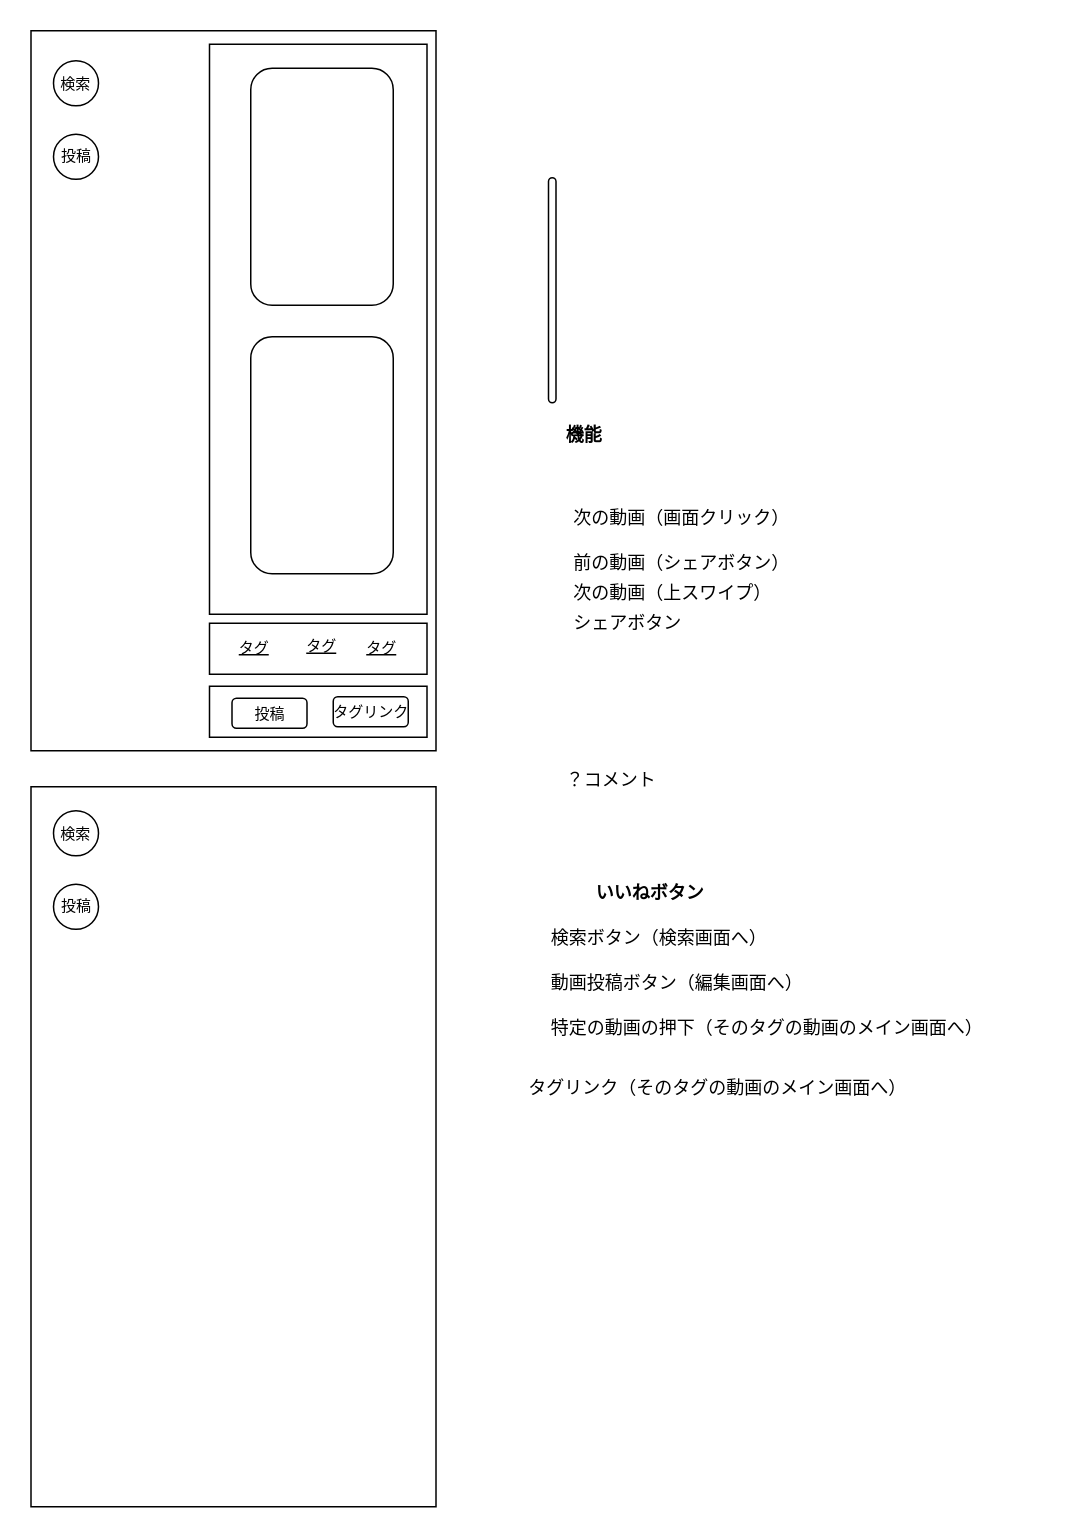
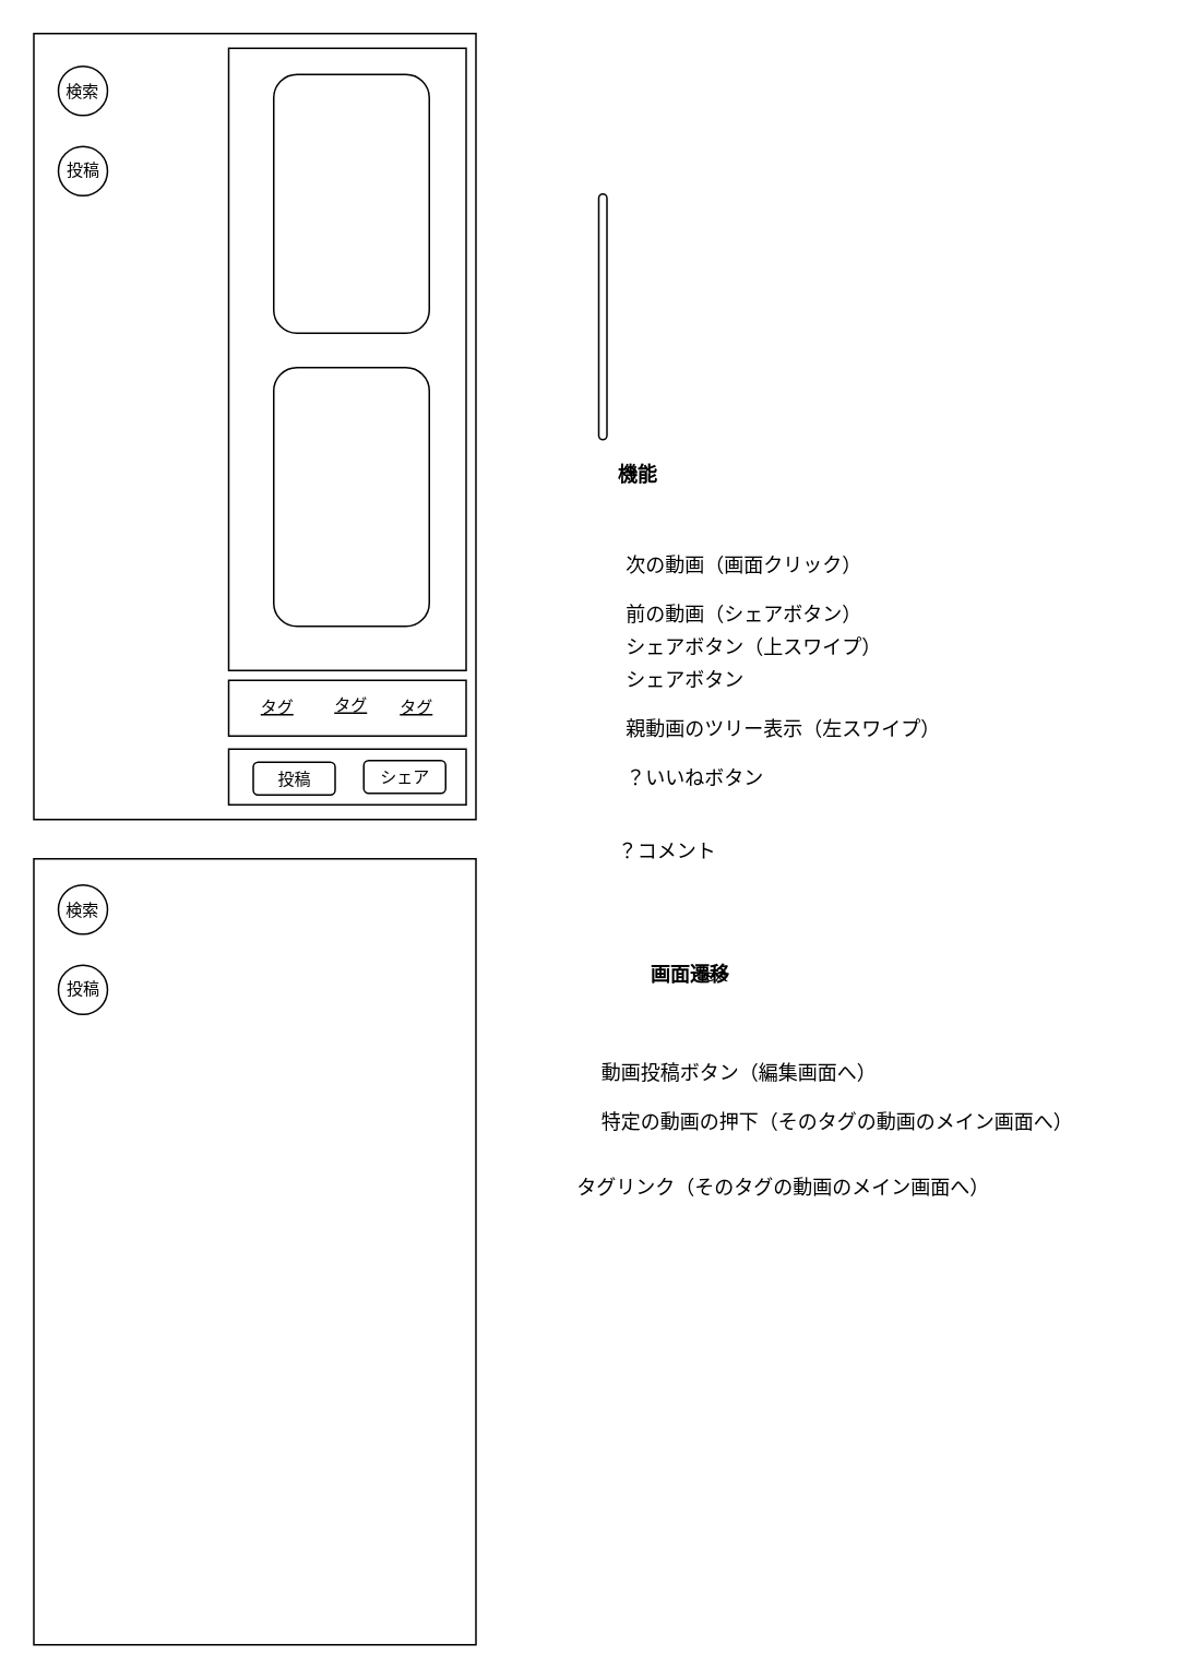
- <mxCell id="3" value="次の動画（上スワイプ）" style="text;html=1;strokeColor=none;fillColor=none;align=left;verticalAlign=middle;whiteSpace=wrap;rounded=0;" parent="1" vertex="1"><mxGeometry x="380" y="380" width="310" height="30" as="geometry" /></mxCell>
+ <mxCell id="3" value="シェアボタン（上スワイプ）" style="text;html=1;strokeColor=none;fillColor=none;align=left;verticalAlign=middle;whiteSpace=wrap;rounded=0;" parent="1" vertex="1"><mxGeometry x="380" y="380" width="310" height="30" as="geometry" /></mxCell>
+ <mxCell id="6" value="親動画のツリー表示（左スワイプ）" style="text;html=1;strokeColor=none;fillColor=none;align=left;verticalAlign=middle;whiteSpace=wrap;rounded=0;" parent="1" vertex="1"><mxGeometry x="380" y="430" width="310" height="30" as="geometry" /></mxCell>
- <mxCell id="38" value="&lt;font style=&quot;font-size: 10px;&quot;&gt;タグリンク&lt;/font&gt;" style="text;html=1;strokeColor=none;fillColor=none;align=center;verticalAlign=middle;whiteSpace=wrap;rounded=0;fontFamily=Helvetica;fontSize=12;fontColor=default;" vertex="1" parent="1"><mxGeometry x="216.5" y="459" width="60" height="30" as="geometry" /></mxCell>
+ <mxCell id="38" value="&lt;font style=&quot;font-size: 10px;&quot;&gt;シェア&lt;/font&gt;" style="text;html=1;strokeColor=none;fillColor=none;align=center;verticalAlign=middle;whiteSpace=wrap;rounded=0;fontFamily=Helvetica;fontSize=12;fontColor=default;" vertex="1" parent="1"><mxGeometry x="216.5" y="459" width="60" height="30" as="geometry" /></mxCell>
+ <mxCell id="11" value="？いいねボタン" style="text;html=1;strokeColor=none;fillColor=none;align=left;verticalAlign=middle;whiteSpace=wrap;rounded=0;" parent="1" vertex="1"><mxGeometry x="380" y="460" width="310" height="30" as="geometry" /></mxCell>
- <mxCell id="9" value="&lt;span&gt;いいねボタン&lt;/span&gt;" style="text;html=1;strokeColor=none;fillColor=none;align=left;verticalAlign=middle;whiteSpace=wrap;rounded=0;fontStyle=1" parent="1" vertex="1"><mxGeometry x="395" y="580" width="310" height="30" as="geometry" /></mxCell>
+ <mxCell id="9" value="&lt;span&gt;画面遷移&lt;/span&gt;" style="text;html=1;strokeColor=none;fillColor=none;align=left;verticalAlign=middle;whiteSpace=wrap;rounded=0;fontStyle=1" parent="1" vertex="1"><mxGeometry x="395" y="580" width="310" height="30" as="geometry" /></mxCell>
+ <mxCell id="15" value="Text" style="text;html=1;strokeColor=none;fillColor=none;align=center;verticalAlign=middle;whiteSpace=wrap;rounded=0;fontFamily=Helvetica;fontSize=10;fontColor=default;" vertex="1" parent="1"><mxGeometry x="405" y="580" width="60" height="30" as="geometry" /></mxCell>
- <mxCell id="10" value="検索ボタン（検索画面へ）" style="text;html=1;strokeColor=none;fillColor=none;align=left;verticalAlign=middle;whiteSpace=wrap;rounded=0;" parent="1" vertex="1"><mxGeometry x="365" y="610" width="310" height="30" as="geometry" /></mxCell>
